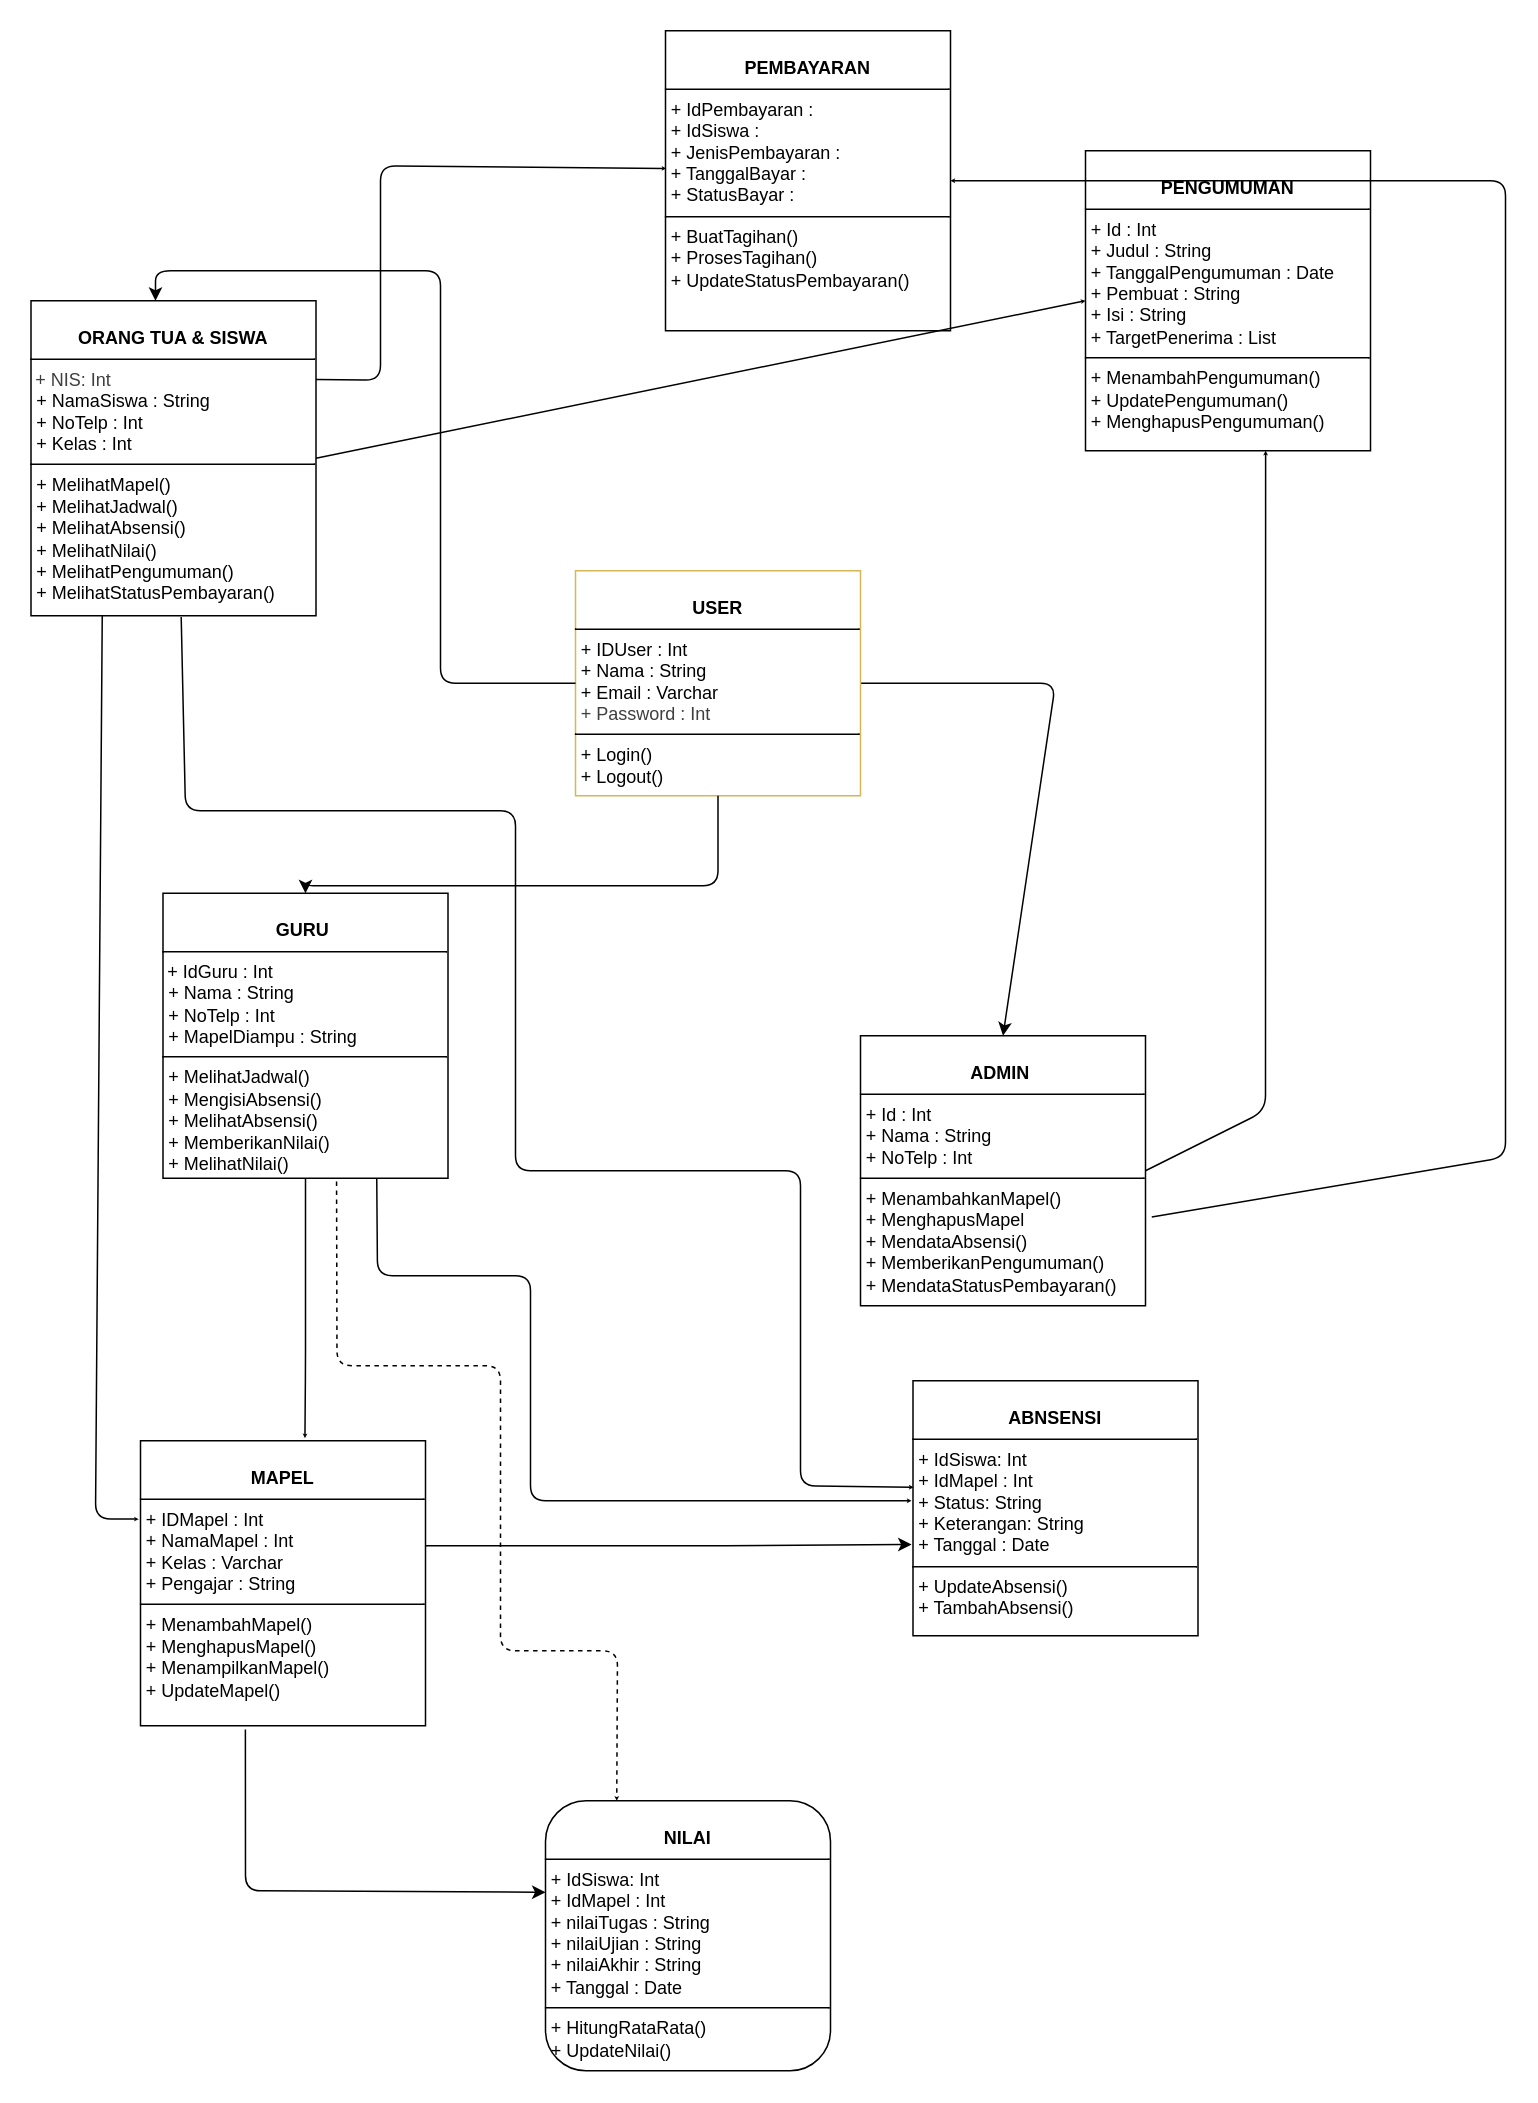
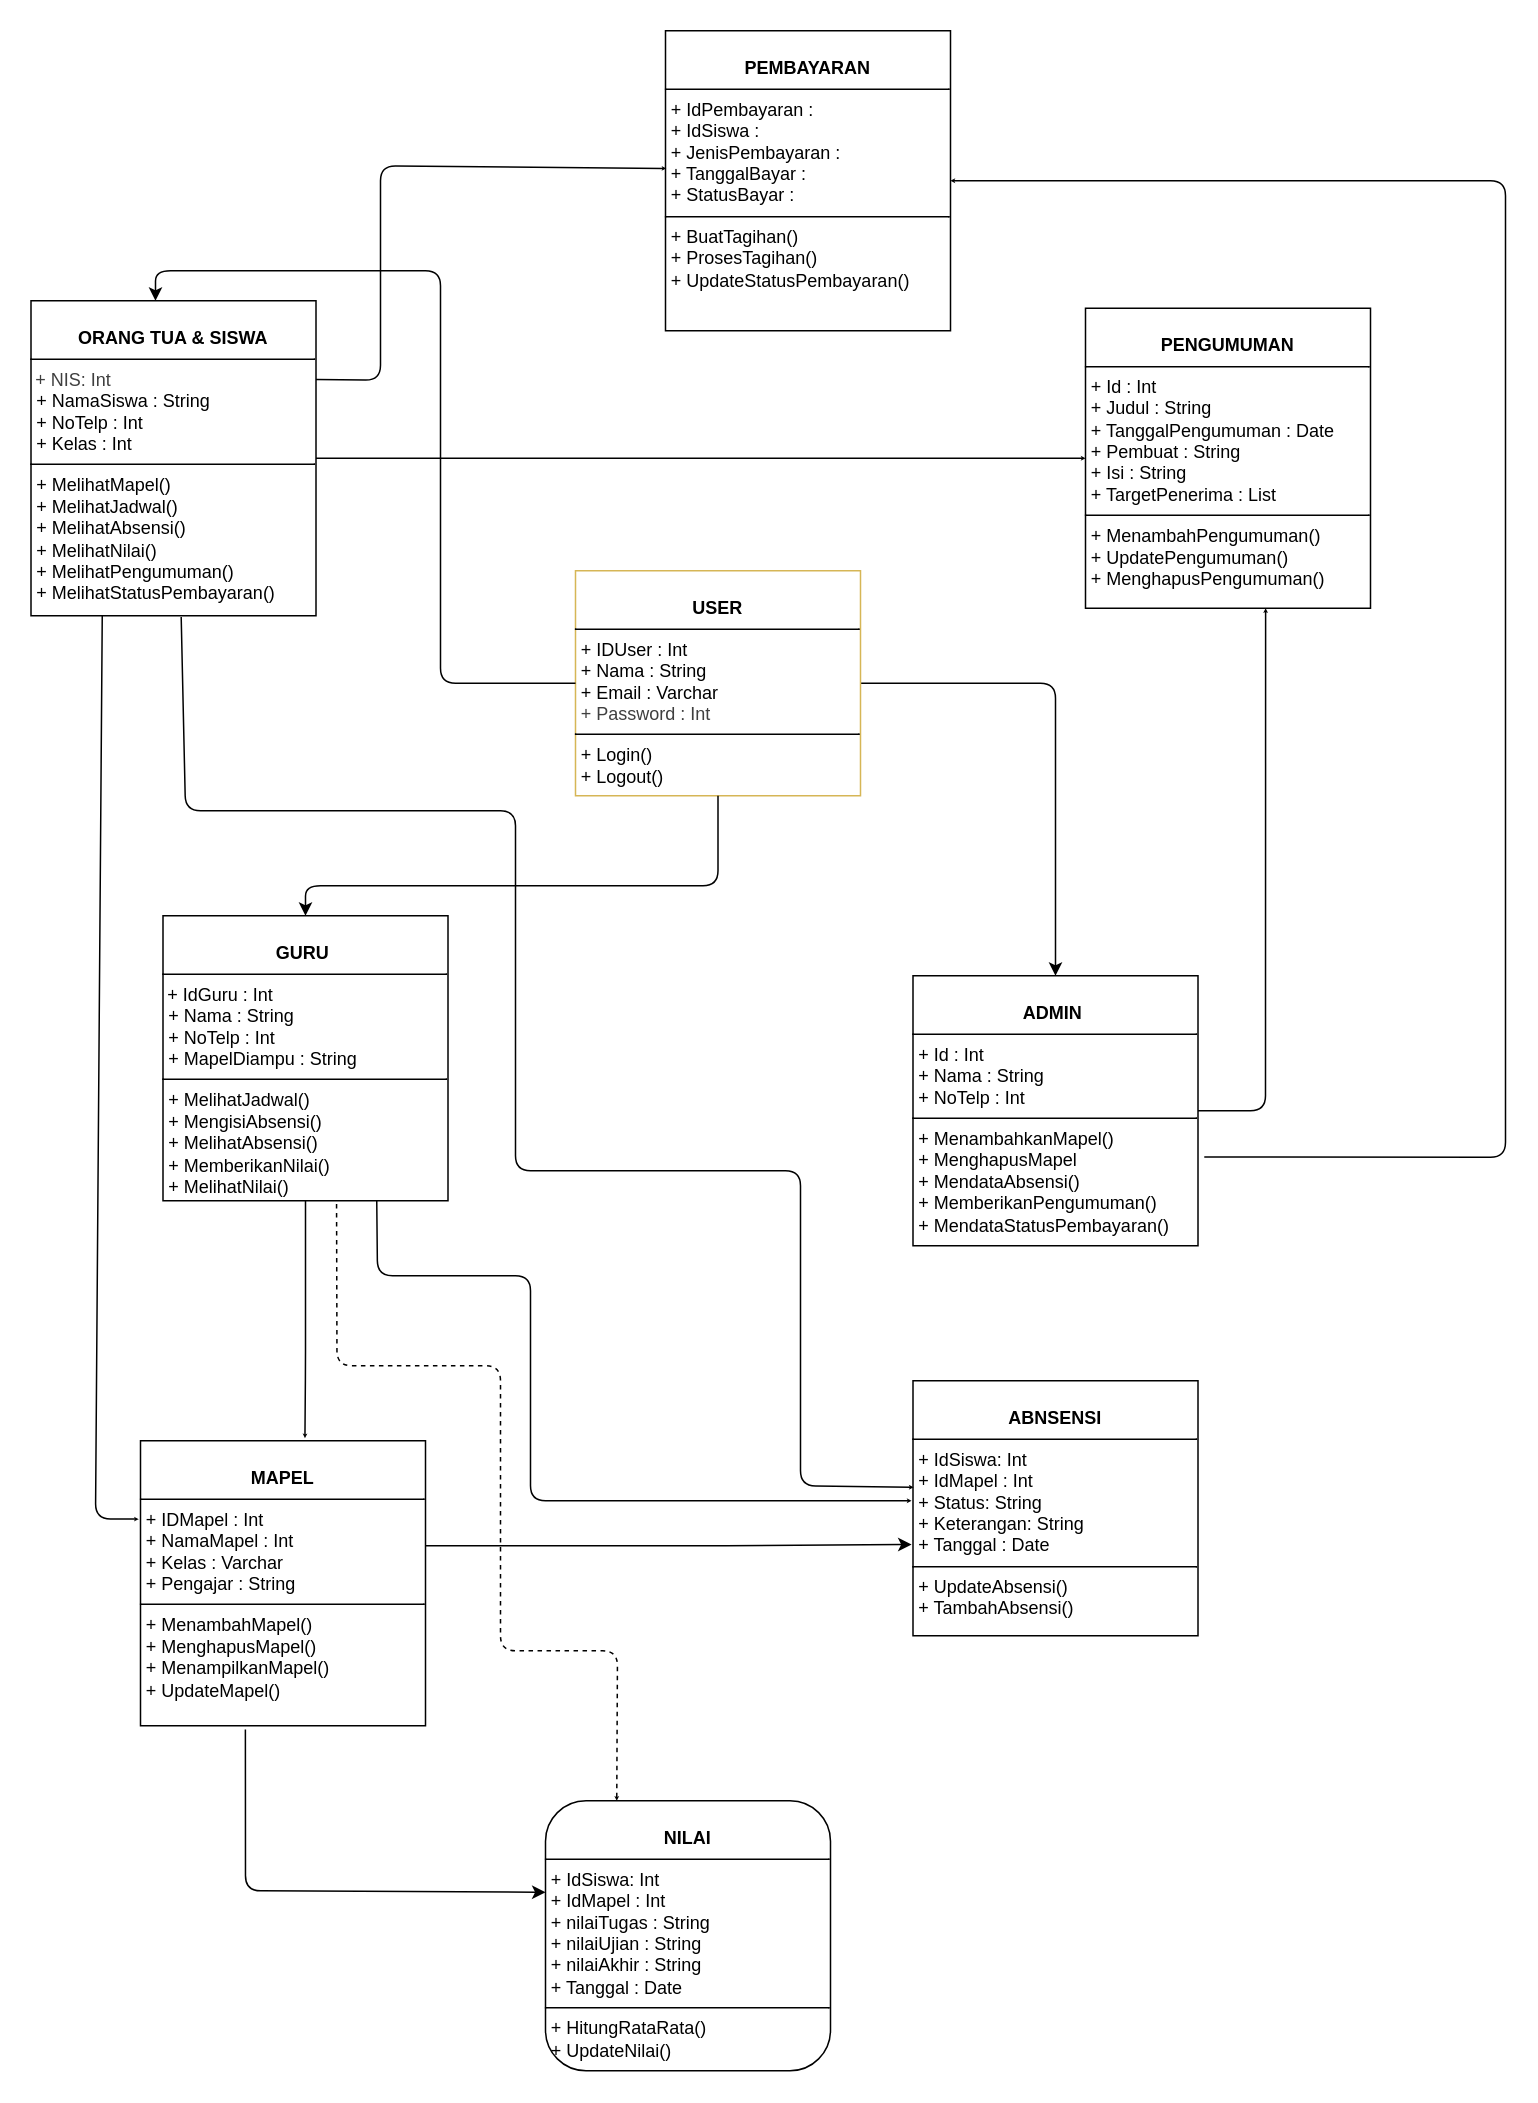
- <mxCell id="12" value="&lt;p style=&quot;margin:0px;margin-top:4px;text-align:center;&quot;&gt;&lt;br&gt;&lt;b&gt;PENGUMUMAN&lt;/b&gt;&lt;/p&gt;&lt;hr size=&quot;1&quot; style=&quot;border-style:solid;&quot;&gt;&lt;p style=&quot;margin:0px;margin-left:4px;&quot;&gt;+ Id : Int&lt;br&gt;&lt;/p&gt;&lt;p style=&quot;margin:0px;margin-left:4px;&quot;&gt;+ Judul : String&lt;/p&gt;&lt;p style=&quot;margin:0px;margin-left:4px;&quot;&gt;+ TanggalPengumuman : Date&lt;/p&gt;&lt;p style=&quot;margin:0px;margin-left:4px;&quot;&gt;+ Pembuat : String&lt;/p&gt;&lt;p style=&quot;margin:0px;margin-left:4px;&quot;&gt;+ Isi : String&lt;/p&gt;&lt;p style=&quot;margin:0px;margin-left:4px;&quot;&gt;+ TargetPenerima : List&lt;/p&gt;&lt;hr size=&quot;1&quot; style=&quot;border-style:solid;&quot;&gt;&lt;p style=&quot;margin:0px;margin-left:4px;&quot;&gt;+ MenambahPengumuman()&lt;/p&gt;&lt;p style=&quot;margin:0px;margin-left:4px;&quot;&gt;+ UpdatePengumuman()&lt;/p&gt;&lt;p style=&quot;margin:0px;margin-left:4px;&quot;&gt;+ MenghapusPengumuman()&lt;/p&gt;&lt;p style=&quot;margin:0px;margin-left:4px;&quot;&gt;&lt;br&gt;&lt;/p&gt;" style="verticalAlign=top;align=left;overflow=fill;html=1;whiteSpace=wrap;" vertex="1" parent="1"><mxGeometry x="723" y="100" width="190" height="200" as="geometry" /></mxCell>
+ <mxCell id="12" value="&lt;p style=&quot;margin:0px;margin-top:4px;text-align:center;&quot;&gt;&lt;br&gt;&lt;b&gt;PENGUMUMAN&lt;/b&gt;&lt;/p&gt;&lt;hr size=&quot;1&quot; style=&quot;border-style:solid;&quot;&gt;&lt;p style=&quot;margin:0px;margin-left:4px;&quot;&gt;+ Id : Int&lt;br&gt;&lt;/p&gt;&lt;p style=&quot;margin:0px;margin-left:4px;&quot;&gt;+ Judul : String&lt;/p&gt;&lt;p style=&quot;margin:0px;margin-left:4px;&quot;&gt;+ TanggalPengumuman : Date&lt;/p&gt;&lt;p style=&quot;margin:0px;margin-left:4px;&quot;&gt;+ Pembuat : String&lt;/p&gt;&lt;p style=&quot;margin:0px;margin-left:4px;&quot;&gt;+ Isi : String&lt;/p&gt;&lt;p style=&quot;margin:0px;margin-left:4px;&quot;&gt;+ TargetPenerima : List&lt;/p&gt;&lt;hr size=&quot;1&quot; style=&quot;border-style:solid;&quot;&gt;&lt;p style=&quot;margin:0px;margin-left:4px;&quot;&gt;+ MenambahPengumuman()&lt;/p&gt;&lt;p style=&quot;margin:0px;margin-left:4px;&quot;&gt;+ UpdatePengumuman()&lt;/p&gt;&lt;p style=&quot;margin:0px;margin-left:4px;&quot;&gt;+ MenghapusPengumuman()&lt;/p&gt;&lt;p style=&quot;margin:0px;margin-left:4px;&quot;&gt;&lt;br&gt;&lt;/p&gt;" style="verticalAlign=top;align=left;overflow=fill;html=1;whiteSpace=wrap;" vertex="1" parent="1"><mxGeometry x="723" y="205" width="190" height="200" as="geometry" /></mxCell>
- <mxCell id="3" value="&lt;p style=&quot;margin:0px;margin-top:4px;text-align:center;&quot;&gt;&lt;br&gt;&lt;b&gt;GURU&amp;nbsp;&lt;/b&gt;&lt;/p&gt;&lt;hr size=&quot;1&quot; style=&quot;border-style:solid;&quot;&gt;&amp;nbsp;+ IdGuru : Int&lt;br&gt;&lt;p style=&quot;margin:0px;margin-left:4px;&quot;&gt;+ Nama : String&lt;/p&gt;&lt;p style=&quot;margin:0px;margin-left:4px;&quot;&gt;+ NoTelp : Int&lt;/p&gt;&lt;p style=&quot;margin:0px;margin-left:4px;&quot;&gt;+ MapelDiampu : String&lt;/p&gt;&lt;hr size=&quot;1&quot; style=&quot;border-style:solid;&quot;&gt;&lt;p style=&quot;margin:0px;margin-left:4px;&quot;&gt;&lt;span style=&quot;background-color: transparent;&quot;&gt;+ MelihatJadwal()&lt;/span&gt;&lt;/p&gt;&lt;p style=&quot;margin:0px;margin-left:4px;&quot;&gt;+ MengisiAbsensi()&lt;/p&gt;&lt;p style=&quot;margin:0px;margin-left:4px;&quot;&gt;+ MelihatAbsensi()&lt;/p&gt;&lt;p style=&quot;margin:0px;margin-left:4px;&quot;&gt;+ MemberikanNilai()&lt;/p&gt;&lt;p style=&quot;margin:0px;margin-left:4px;&quot;&gt;+ MelihatNilai()&lt;/p&gt;&lt;p style=&quot;margin:0px;margin-left:4px;&quot;&gt;&lt;br&gt;&lt;/p&gt;&lt;p style=&quot;margin:0px;margin-left:4px;&quot;&gt;&lt;br&gt;&lt;/p&gt;" style="verticalAlign=top;align=left;overflow=fill;html=1;whiteSpace=wrap;" parent="1" vertex="1"><mxGeometry x="108" y="595" width="190" height="190" as="geometry" /></mxCell>
+ <mxCell id="3" value="&lt;p style=&quot;margin:0px;margin-top:4px;text-align:center;&quot;&gt;&lt;br&gt;&lt;b&gt;GURU&amp;nbsp;&lt;/b&gt;&lt;/p&gt;&lt;hr size=&quot;1&quot; style=&quot;border-style:solid;&quot;&gt;&amp;nbsp;+ IdGuru : Int&lt;br&gt;&lt;p style=&quot;margin:0px;margin-left:4px;&quot;&gt;+ Nama : String&lt;/p&gt;&lt;p style=&quot;margin:0px;margin-left:4px;&quot;&gt;+ NoTelp : Int&lt;/p&gt;&lt;p style=&quot;margin:0px;margin-left:4px;&quot;&gt;+ MapelDiampu : String&lt;/p&gt;&lt;hr size=&quot;1&quot; style=&quot;border-style:solid;&quot;&gt;&lt;p style=&quot;margin:0px;margin-left:4px;&quot;&gt;&lt;span style=&quot;background-color: transparent;&quot;&gt;+ MelihatJadwal()&lt;/span&gt;&lt;/p&gt;&lt;p style=&quot;margin:0px;margin-left:4px;&quot;&gt;+ MengisiAbsensi()&lt;/p&gt;&lt;p style=&quot;margin:0px;margin-left:4px;&quot;&gt;+ MelihatAbsensi()&lt;/p&gt;&lt;p style=&quot;margin:0px;margin-left:4px;&quot;&gt;+ MemberikanNilai()&lt;/p&gt;&lt;p style=&quot;margin:0px;margin-left:4px;&quot;&gt;+ MelihatNilai()&lt;/p&gt;&lt;p style=&quot;margin:0px;margin-left:4px;&quot;&gt;&lt;br&gt;&lt;/p&gt;&lt;p style=&quot;margin:0px;margin-left:4px;&quot;&gt;&lt;br&gt;&lt;/p&gt;" style="verticalAlign=top;align=left;overflow=fill;html=1;whiteSpace=wrap;" parent="1" vertex="1"><mxGeometry x="108" y="610" width="190" height="190" as="geometry" /></mxCell>
- <mxCell id="4" value="&lt;p style=&quot;margin:0px;margin-top:4px;text-align:center;&quot;&gt;&lt;br&gt;&lt;b&gt;ADMIN&amp;nbsp;&lt;/b&gt;&lt;/p&gt;&lt;hr size=&quot;1&quot; style=&quot;border-style:solid;&quot;&gt;&lt;p style=&quot;margin: 0px 0px 0px 4px;&quot;&gt;+ Id : Int&lt;/p&gt;&lt;p style=&quot;margin:0px;margin-left:4px;&quot;&gt;+ Nama : String&lt;/p&gt;&lt;p style=&quot;margin:0px;margin-left:4px;&quot;&gt;&lt;span style=&quot;background-color: transparent;&quot;&gt;+ NoTelp : Int&lt;/span&gt;&lt;/p&gt;&lt;hr size=&quot;1&quot; style=&quot;border-style:solid;&quot;&gt;&lt;p style=&quot;margin:0px;margin-left:4px;&quot;&gt;&lt;span style=&quot;background-color: transparent;&quot;&gt;+ MenambahkanMapel()&lt;/span&gt;&lt;/p&gt;&lt;p style=&quot;margin:0px;margin-left:4px;&quot;&gt;&lt;span style=&quot;background-color: transparent;&quot;&gt;+ MenghapusMapel&lt;/span&gt;&lt;/p&gt;&lt;p style=&quot;margin:0px;margin-left:4px;&quot;&gt;+ MendataAbsensi()&lt;/p&gt;&lt;p style=&quot;margin:0px;margin-left:4px;&quot;&gt;+ MemberikanPengumuman()&lt;/p&gt;&lt;p style=&quot;margin:0px;margin-left:4px;&quot;&gt;+ MendataStatusPembayaran()&lt;/p&gt;&lt;p style=&quot;margin:0px;margin-left:4px;&quot;&gt;&lt;br&gt;&lt;/p&gt;" style="verticalAlign=top;align=left;overflow=fill;html=1;whiteSpace=wrap;" parent="1" vertex="1"><mxGeometry x="573" y="690" width="190" height="180" as="geometry" /></mxCell>
+ <mxCell id="4" value="&lt;p style=&quot;margin:0px;margin-top:4px;text-align:center;&quot;&gt;&lt;br&gt;&lt;b&gt;ADMIN&amp;nbsp;&lt;/b&gt;&lt;/p&gt;&lt;hr size=&quot;1&quot; style=&quot;border-style:solid;&quot;&gt;&lt;p style=&quot;margin: 0px 0px 0px 4px;&quot;&gt;+ Id : Int&lt;/p&gt;&lt;p style=&quot;margin:0px;margin-left:4px;&quot;&gt;+ Nama : String&lt;/p&gt;&lt;p style=&quot;margin:0px;margin-left:4px;&quot;&gt;&lt;span style=&quot;background-color: transparent;&quot;&gt;+ NoTelp : Int&lt;/span&gt;&lt;/p&gt;&lt;hr size=&quot;1&quot; style=&quot;border-style:solid;&quot;&gt;&lt;p style=&quot;margin:0px;margin-left:4px;&quot;&gt;&lt;span style=&quot;background-color: transparent;&quot;&gt;+ MenambahkanMapel()&lt;/span&gt;&lt;/p&gt;&lt;p style=&quot;margin:0px;margin-left:4px;&quot;&gt;&lt;span style=&quot;background-color: transparent;&quot;&gt;+ MenghapusMapel&lt;/span&gt;&lt;/p&gt;&lt;p style=&quot;margin:0px;margin-left:4px;&quot;&gt;+ MendataAbsensi()&lt;/p&gt;&lt;p style=&quot;margin:0px;margin-left:4px;&quot;&gt;+ MemberikanPengumuman()&lt;/p&gt;&lt;p style=&quot;margin:0px;margin-left:4px;&quot;&gt;+ MendataStatusPembayaran()&lt;/p&gt;&lt;p style=&quot;margin:0px;margin-left:4px;&quot;&gt;&lt;br&gt;&lt;/p&gt;" style="verticalAlign=top;align=left;overflow=fill;html=1;whiteSpace=wrap;" parent="1" vertex="1"><mxGeometry x="608" y="650" width="190" height="180" as="geometry" /></mxCell>
